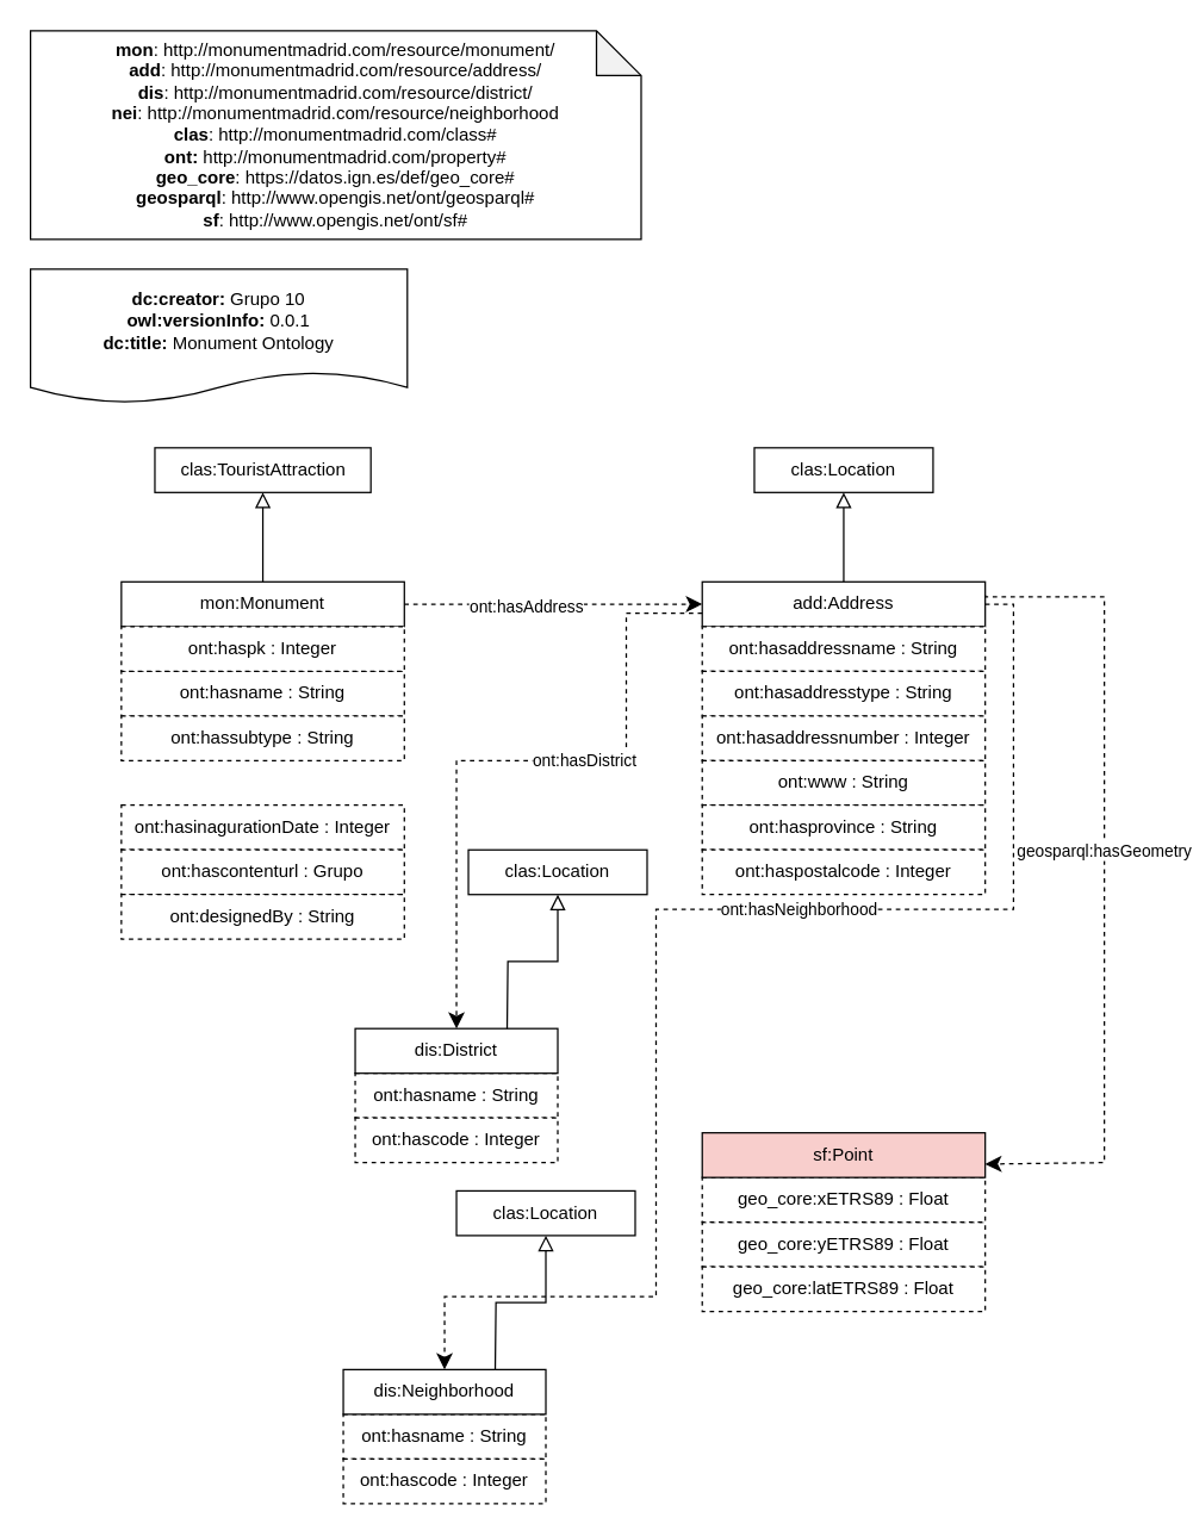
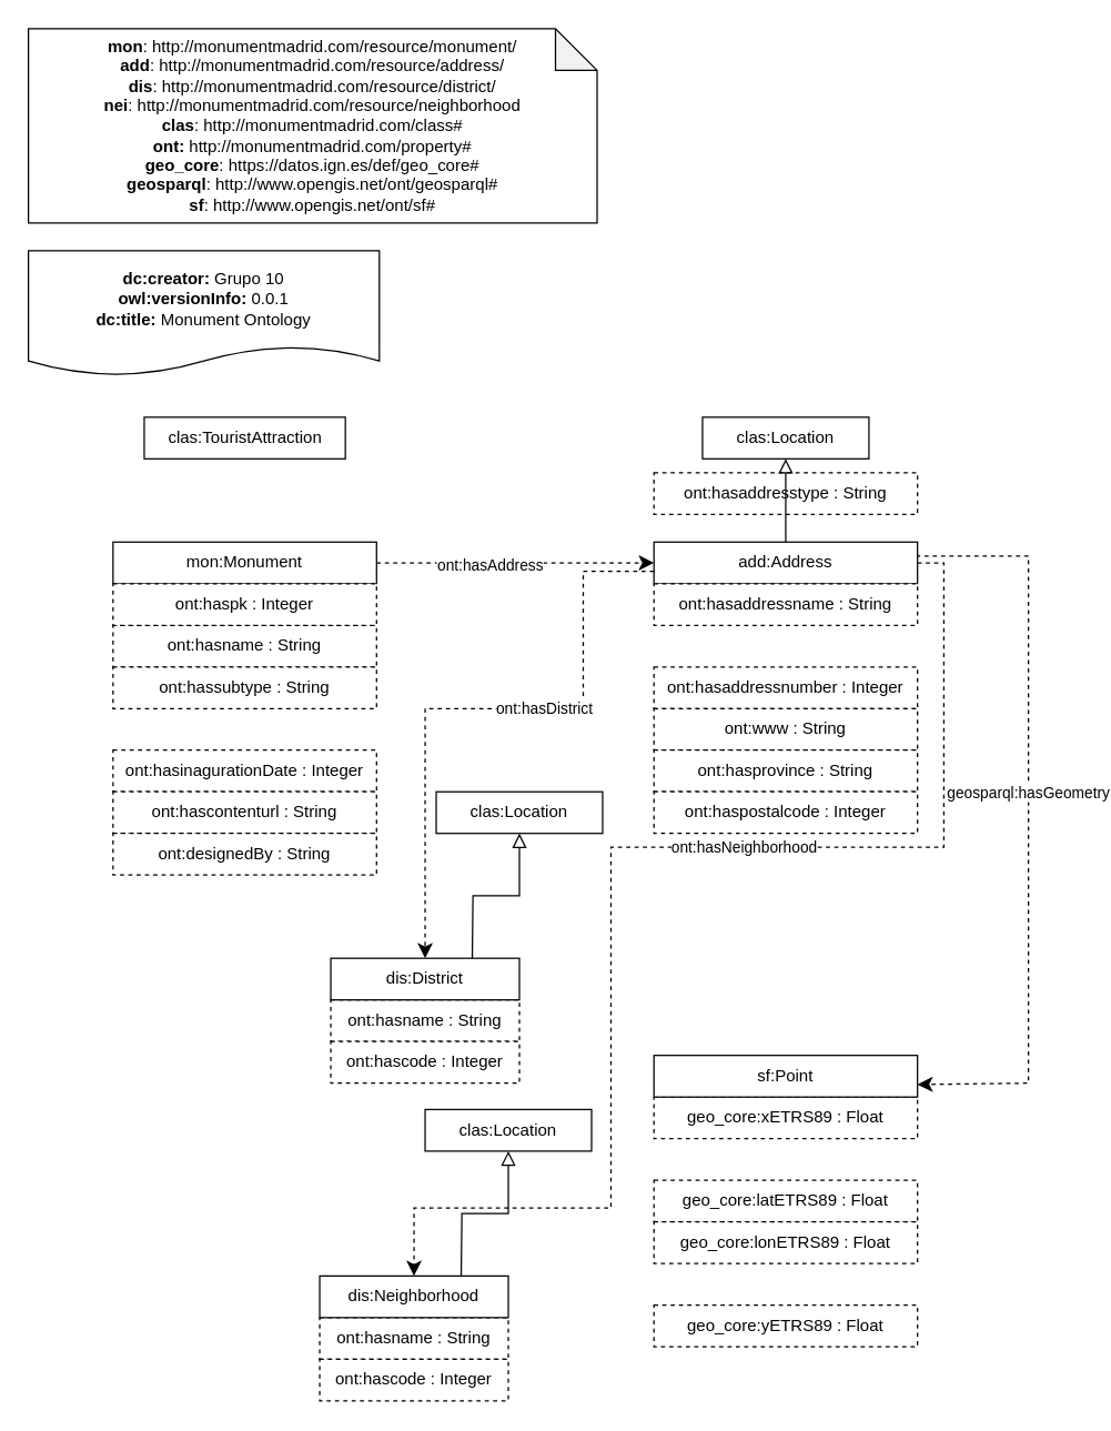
- <mxCell id="9" value="" style="endArrow=block;html=1;fontColor=#000099;exitX=0.5;exitY=0;exitDx=0;exitDy=0;endFill=0;entryX=0.5;entryY=1;entryDx=0;entryDy=0;endSize=8;arcSize=0;rounded=0;" parent="1" source="4" target="10" edge="1"><mxGeometry width="50" height="50" relative="1" as="geometry"><mxPoint x="176" y="380" as="sourcePoint" /><mxPoint x="59" y="320" as="targetPoint" /></mxGeometry></mxCell>
- <mxCell id="14" value="ont:hasaddresstype : String" style="rounded=0;whiteSpace=wrap;html=1;snapToPoint=1;points=[[0.1,0],[0.2,0],[0.3,0],[0.4,0],[0.5,0],[0.6,0],[0.7,0],[0.8,0],[0.9,0],[0,0.1],[0,0.3],[0,0.5],[0,0.7],[0,0.9],[0.1,1],[0.2,1],[0.3,1],[0.4,1],[0.5,1],[0.6,1],[0.7,1],[0.8,1],[0.9,1],[1,0.1],[1,0.3],[1,0.5],[1,0.7],[1,0.9]];dashed=1;" parent="1" vertex="1"><mxGeometry x="471" y="450" width="190" height="30" as="geometry" /></mxCell>
+ <mxCell id="14" value="ont:hasaddresstype : String" style="rounded=0;whiteSpace=wrap;html=1;snapToPoint=1;points=[[0.1,0],[0.2,0],[0.3,0],[0.4,0],[0.5,0],[0.6,0],[0.7,0],[0.8,0],[0.9,0],[0,0.1],[0,0.3],[0,0.5],[0,0.7],[0,0.9],[0.1,1],[0.2,1],[0.3,1],[0.4,1],[0.5,1],[0.6,1],[0.7,1],[0.8,1],[0.9,1],[1,0.1],[1,0.3],[1,0.5],[1,0.7],[1,0.9]];dashed=1;" parent="1" vertex="1"><mxGeometry x="471" y="340" width="190" height="30" as="geometry" /></mxCell>
- <mxCell id="8" value="ont:hascontenturl : Grupo" style="rounded=0;whiteSpace=wrap;html=1;snapToPoint=1;points=[[0.1,0],[0.2,0],[0.3,0],[0.4,0],[0.5,0],[0.6,0],[0.7,0],[0.8,0],[0.9,0],[0,0.1],[0,0.3],[0,0.5],[0,0.7],[0,0.9],[0.1,1],[0.2,1],[0.3,1],[0.4,1],[0.5,1],[0.6,1],[0.7,1],[0.8,1],[0.9,1],[1,0.1],[1,0.3],[1,0.5],[1,0.7],[1,0.9]];dashed=1;" parent="1" vertex="1"><mxGeometry x="81" y="570" width="190" height="30" as="geometry" /></mxCell>
+ <mxCell id="8" value="ont:hascontenturl : String" style="rounded=0;whiteSpace=wrap;html=1;snapToPoint=1;points=[[0.1,0],[0.2,0],[0.3,0],[0.4,0],[0.5,0],[0.6,0],[0.7,0],[0.8,0],[0.9,0],[0,0.1],[0,0.3],[0,0.5],[0,0.7],[0,0.9],[0.1,1],[0.2,1],[0.3,1],[0.4,1],[0.5,1],[0.6,1],[0.7,1],[0.8,1],[0.9,1],[1,0.1],[1,0.3],[1,0.5],[1,0.7],[1,0.9]];dashed=1;" parent="1" vertex="1"><mxGeometry x="81" y="570" width="190" height="30" as="geometry" /></mxCell>
- <mxCell id="26" value="sf:Point" style="rounded=0;whiteSpace=wrap;html=1;snapToPoint=1;points=[[0.1,0],[0.2,0],[0.3,0],[0.4,0],[0.5,0],[0.6,0],[0.7,0],[0.8,0],[0.9,0],[0,0.1],[0,0.3],[0,0.5],[0,0.7],[0,0.9],[0.1,1],[0.2,1],[0.3,1],[0.4,1],[0.5,1],[0.6,1],[0.7,1],[0.8,1],[0.9,1],[1,0.1],[1,0.3],[1,0.5],[1,0.7],[1,0.9]];fillColor=#f8cecc;" parent="1" vertex="1"><mxGeometry x="471" y="760" width="190" height="30" as="geometry" /></mxCell>
+ <mxCell id="26" value="sf:Point" style="rounded=0;whiteSpace=wrap;html=1;snapToPoint=1;points=[[0.1,0],[0.2,0],[0.3,0],[0.4,0],[0.5,0],[0.6,0],[0.7,0],[0.8,0],[0.9,0],[0,0.1],[0,0.3],[0,0.5],[0,0.7],[0,0.9],[0.1,1],[0.2,1],[0.3,1],[0.4,1],[0.5,1],[0.6,1],[0.7,1],[0.8,1],[0.9,1],[1,0.1],[1,0.3],[1,0.5],[1,0.7],[1,0.9]];" parent="1" vertex="1"><mxGeometry x="471" y="760" width="190" height="30" as="geometry" /></mxCell>
- <mxCell id="19" value="geo_core:yETRS89 : Float" style="rounded=0;whiteSpace=wrap;html=1;snapToPoint=1;points=[[0.1,0],[0.2,0],[0.3,0],[0.4,0],[0.5,0],[0.6,0],[0.7,0],[0.8,0],[0.9,0],[0,0.1],[0,0.3],[0,0.5],[0,0.7],[0,0.9],[0.1,1],[0.2,1],[0.3,1],[0.4,1],[0.5,1],[0.6,1],[0.7,1],[0.8,1],[0.9,1],[1,0.1],[1,0.3],[1,0.5],[1,0.7],[1,0.9]];dashed=1;" parent="1" vertex="1"><mxGeometry x="471" y="820" width="190" height="30" as="geometry" /></mxCell>
+ <mxCell id="19" value="geo_core:yETRS89 : Float" style="rounded=0;whiteSpace=wrap;html=1;snapToPoint=1;points=[[0.1,0],[0.2,0],[0.3,0],[0.4,0],[0.5,0],[0.6,0],[0.7,0],[0.8,0],[0.9,0],[0,0.1],[0,0.3],[0,0.5],[0,0.7],[0,0.9],[0.1,1],[0.2,1],[0.3,1],[0.4,1],[0.5,1],[0.6,1],[0.7,1],[0.8,1],[0.9,1],[1,0.1],[1,0.3],[1,0.5],[1,0.7],[1,0.9]];dashed=1;" parent="1" vertex="1"><mxGeometry x="471" y="940" width="190" height="30" as="geometry" /></mxCell>
+ <mxCell id="27" value="geo_core:lonETRS89 : Float" style="rounded=0;whiteSpace=wrap;html=1;snapToPoint=1;points=[[0.1,0],[0.2,0],[0.3,0],[0.4,0],[0.5,0],[0.6,0],[0.7,0],[0.8,0],[0.9,0],[0,0.1],[0,0.3],[0,0.5],[0,0.7],[0,0.9],[0.1,1],[0.2,1],[0.3,1],[0.4,1],[0.5,1],[0.6,1],[0.7,1],[0.8,1],[0.9,1],[1,0.1],[1,0.3],[1,0.5],[1,0.7],[1,0.9]];dashed=1;" parent="1" vertex="1"><mxGeometry x="471" y="880" width="190" height="30" as="geometry" /></mxCell>
